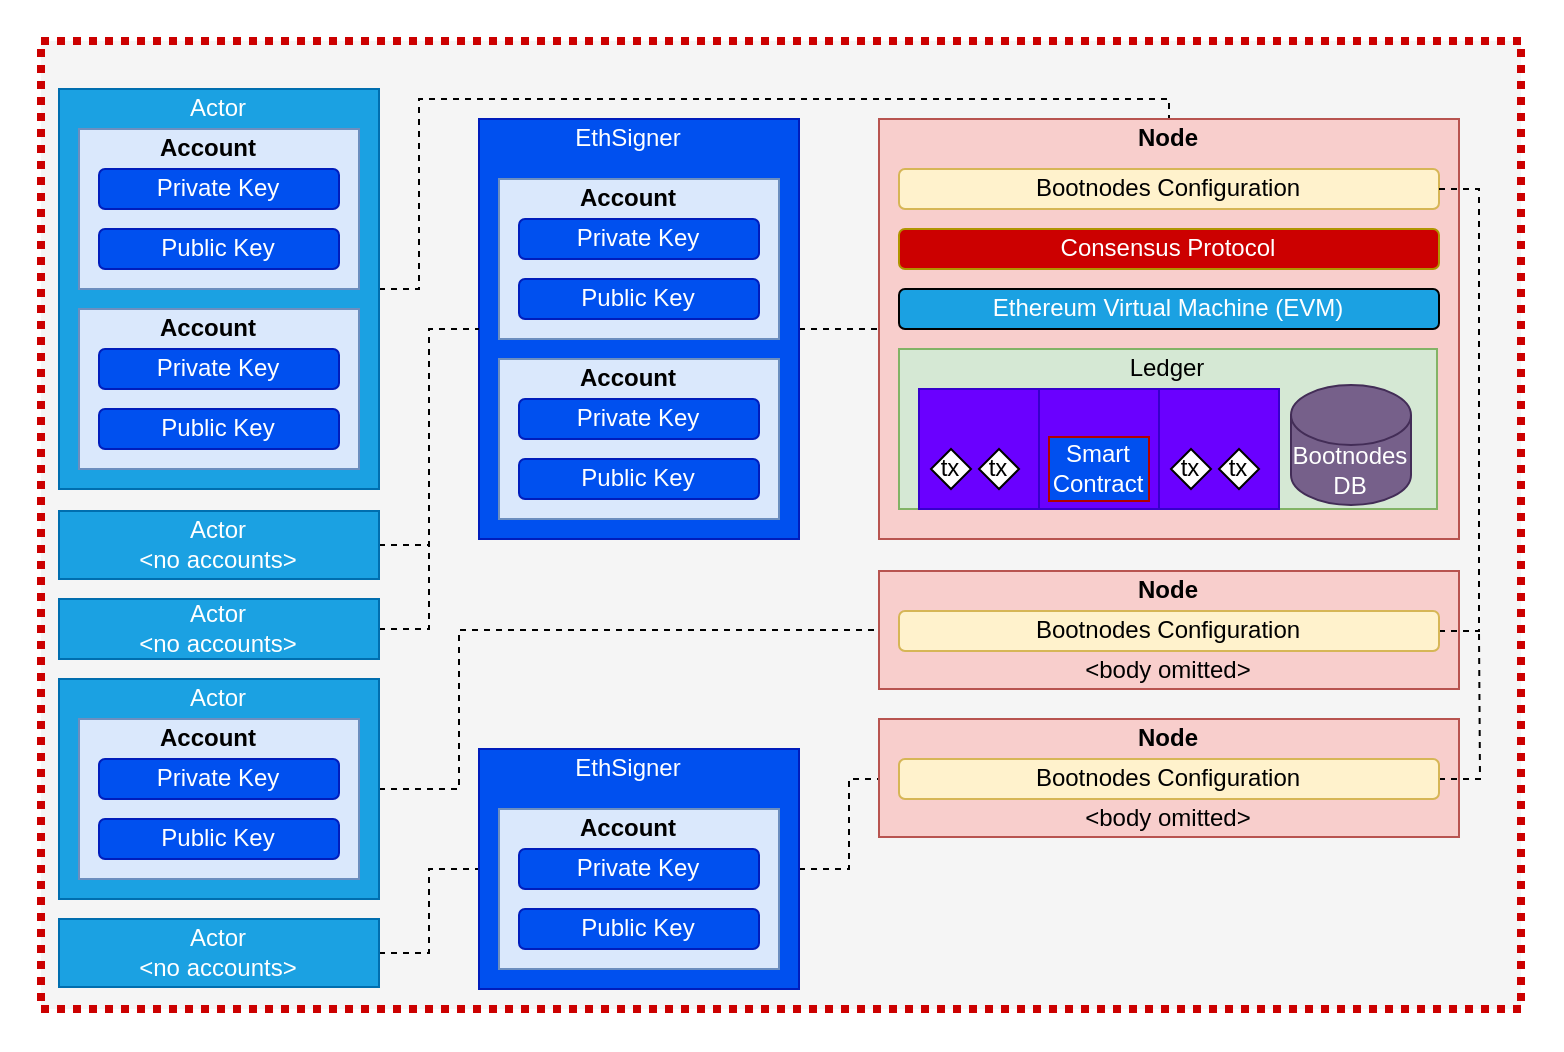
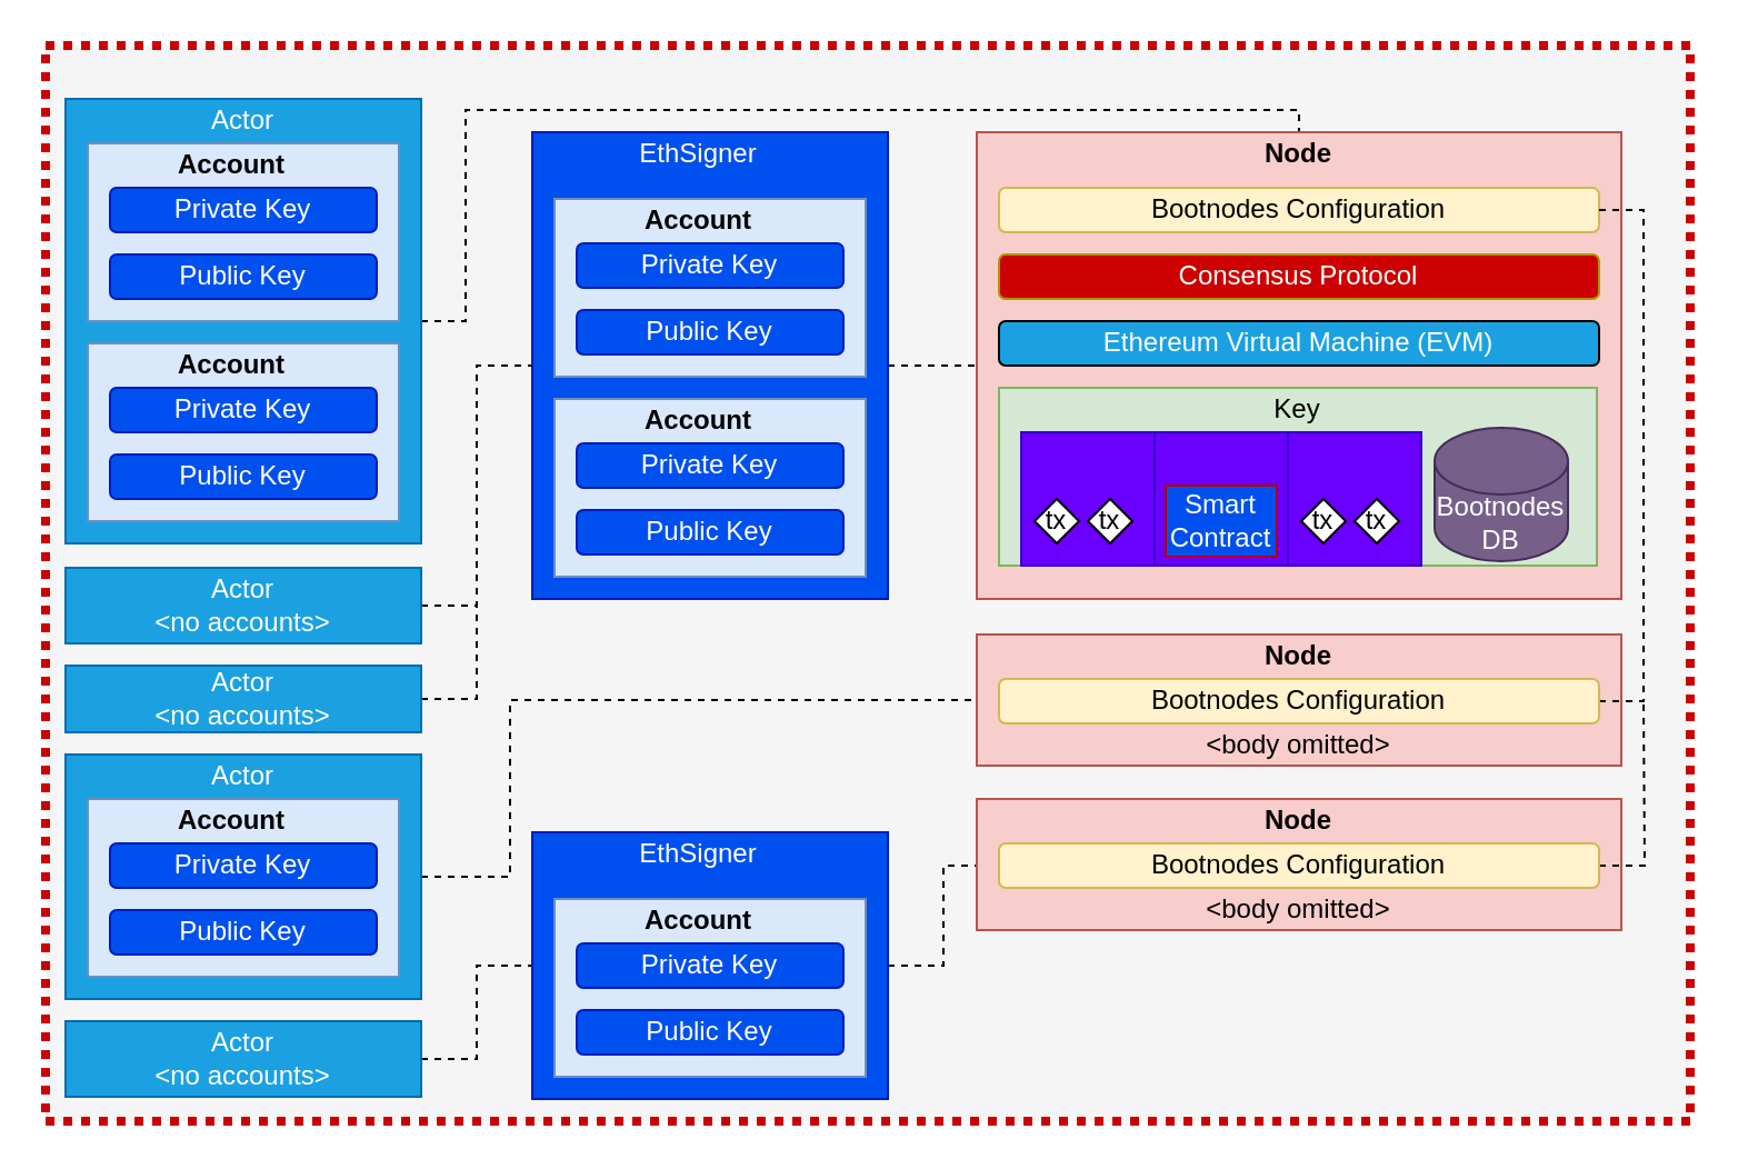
- <mxCell id="7" value="Ledger" style="text;html=1;strokeColor=none;fillColor=none;align=center;verticalAlign=middle;whiteSpace=wrap;rounded=0;" parent="1" vertex="1"><mxGeometry x="449" y="174" width="269" height="20" as="geometry" /></mxCell>
+ <mxCell id="7" value="Key" style="text;html=1;strokeColor=none;fillColor=none;align=center;verticalAlign=middle;whiteSpace=wrap;rounded=0;" parent="1" vertex="1"><mxGeometry x="449" y="174" width="269" height="20" as="geometry" /></mxCell>
